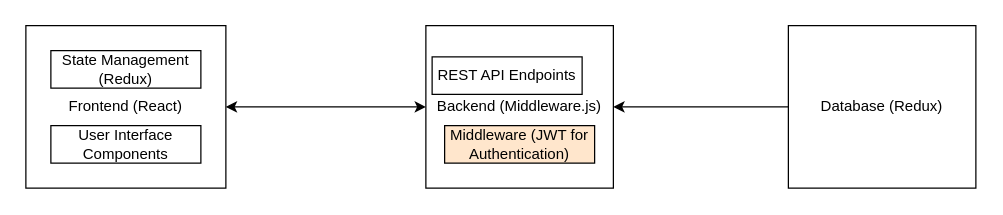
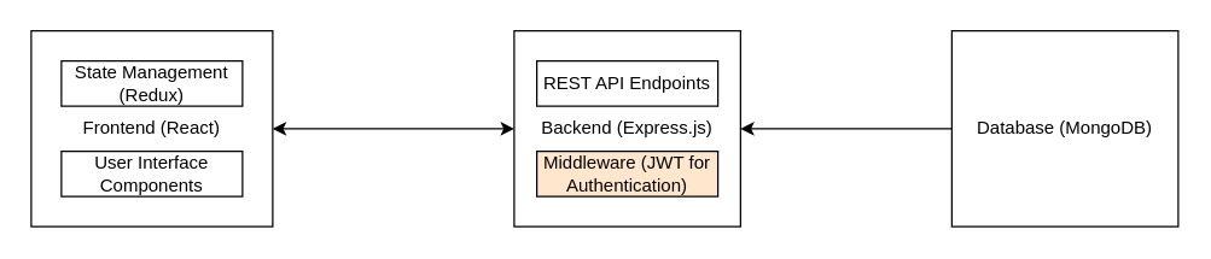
- <mxCell id="7" value="REST API Endpoints" style="rounded=0;whiteSpace=wrap;html=1;" vertex="1" parent="1"><mxGeometry x="345" y="45" width="120" height="30" as="geometry" /></mxCell>
+ <mxCell id="7" value="REST API Endpoints" style="rounded=0;whiteSpace=wrap;html=1;" vertex="1" parent="1"><mxGeometry x="355" y="40" width="120" height="30" as="geometry" /></mxCell>
- <mxCell id="3" value="Backend (Middleware.js)" style="rounded=0;whiteSpace=wrap;html=1;" vertex="1" parent="1"><mxGeometry x="340" y="20" width="150" height="130" as="geometry" /></mxCell>
+ <mxCell id="3" value="Backend (Express.js)" style="rounded=0;whiteSpace=wrap;html=1;" vertex="1" parent="1"><mxGeometry x="340" y="20" width="150" height="130" as="geometry" /></mxCell>
- <mxCell id="4" value="Database (Redux)" style="rounded=0;whiteSpace=wrap;html=1;" vertex="1" parent="1"><mxGeometry x="630" y="20" width="150" height="130" as="geometry" /></mxCell>
+ <mxCell id="4" value="Database (MongoDB)" style="rounded=0;whiteSpace=wrap;html=1;" vertex="1" parent="1"><mxGeometry x="630" y="20" width="150" height="130" as="geometry" /></mxCell>
